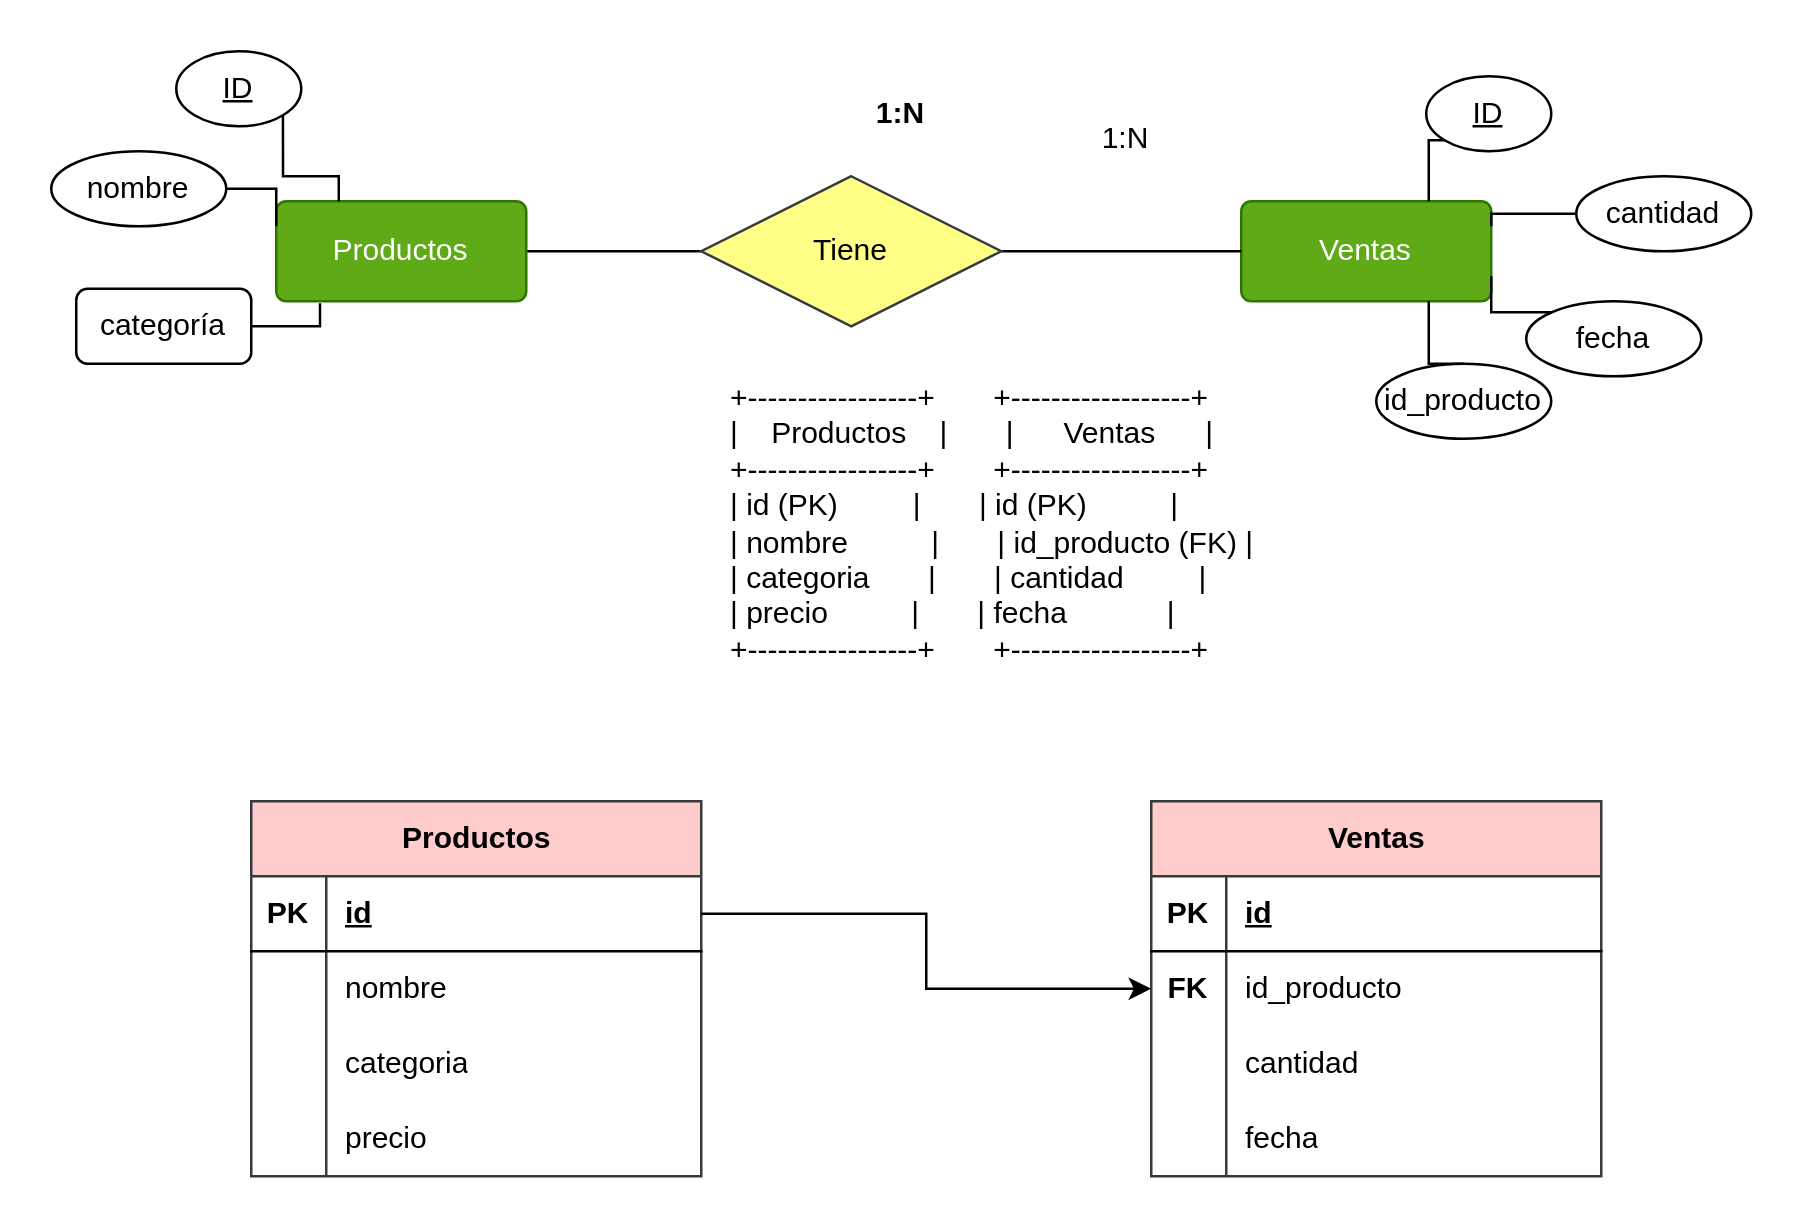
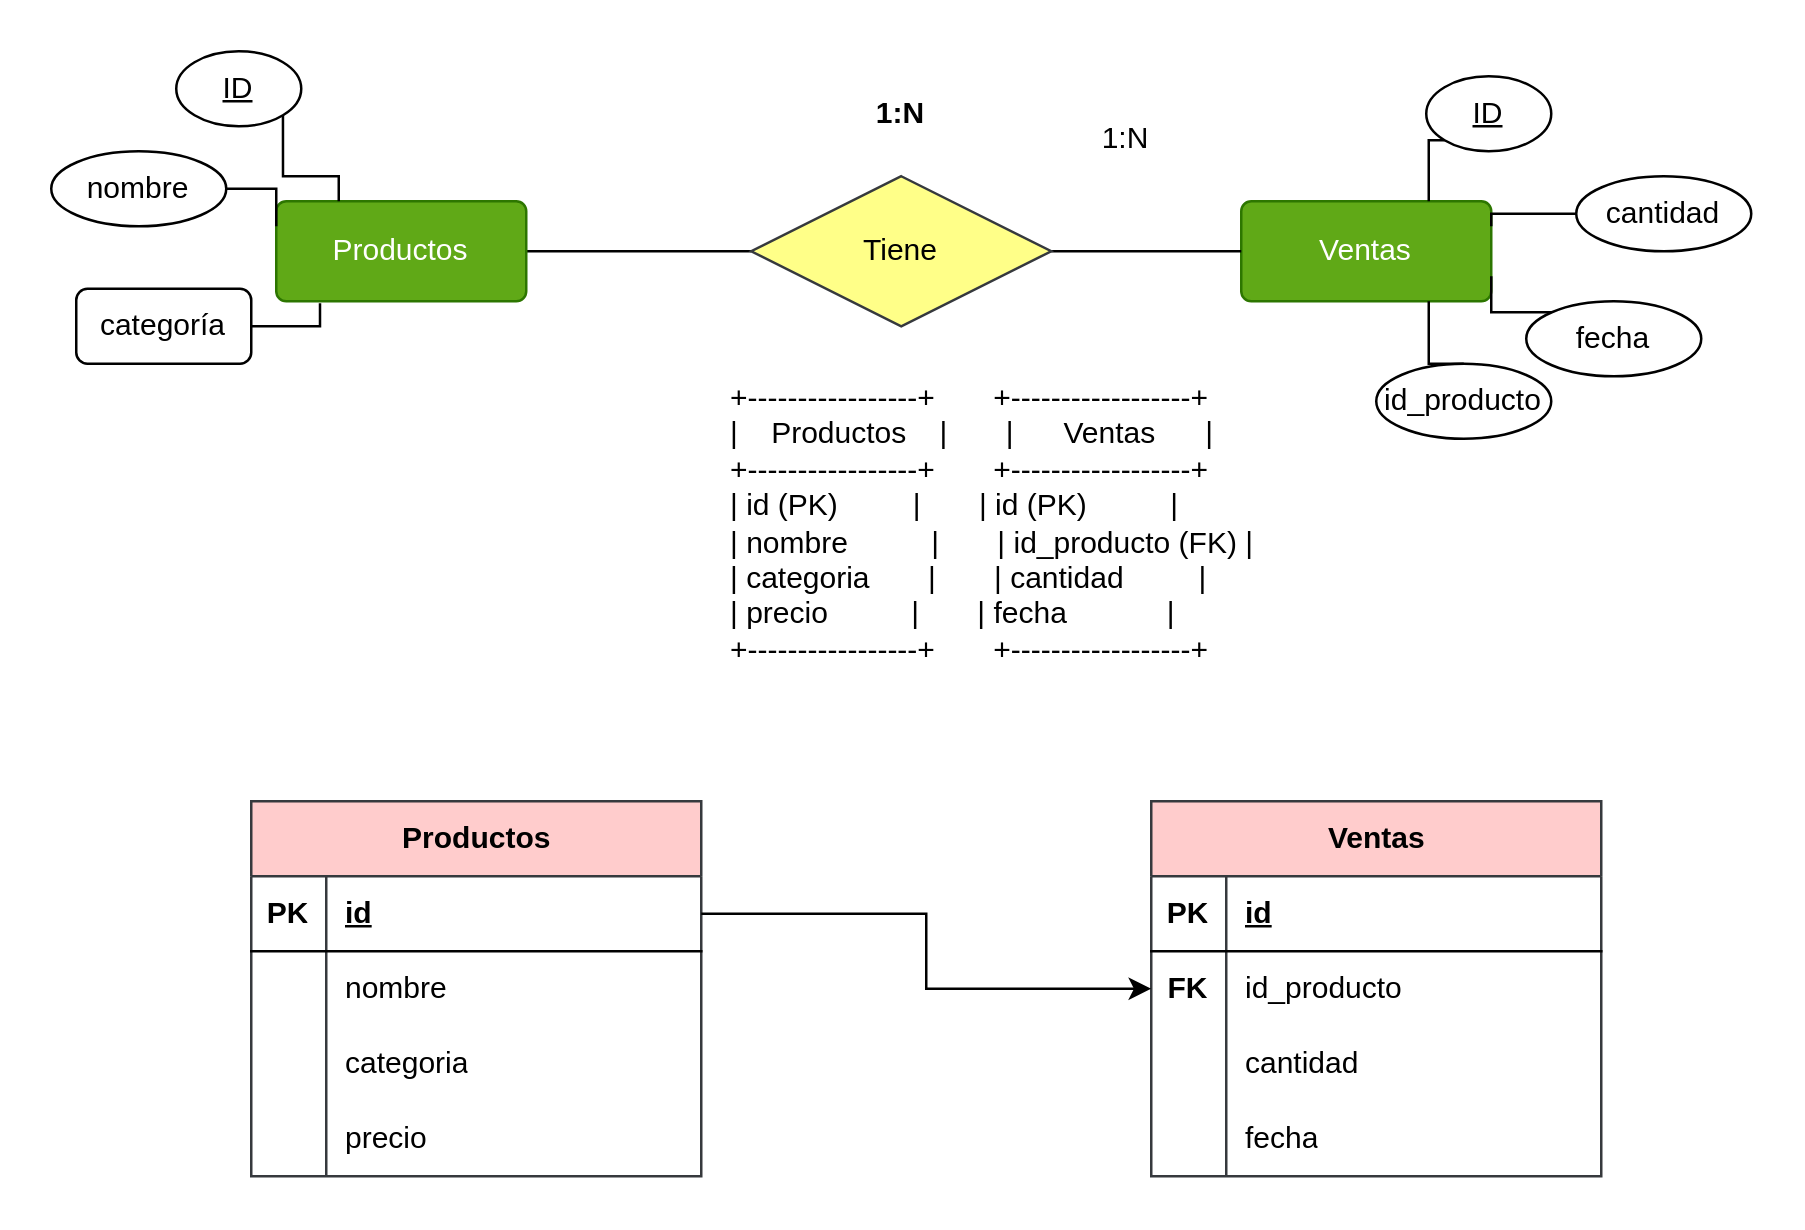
- <mxCell id="6" value="Tiene" style="shape=rhombus;perimeter=rhombusPerimeter;whiteSpace=wrap;html=1;align=center;fillColor=#ffff88;strokeColor=#36393d;" vertex="1" parent="1"><mxGeometry x="280" y="70" width="120" height="60" as="geometry" /></mxCell>
+ <mxCell id="6" value="Tiene" style="shape=rhombus;perimeter=rhombusPerimeter;whiteSpace=wrap;html=1;align=center;fillColor=#ffff88;strokeColor=#36393d;" vertex="1" parent="1"><mxGeometry x="300" y="70" width="120" height="60" as="geometry" /></mxCell>
